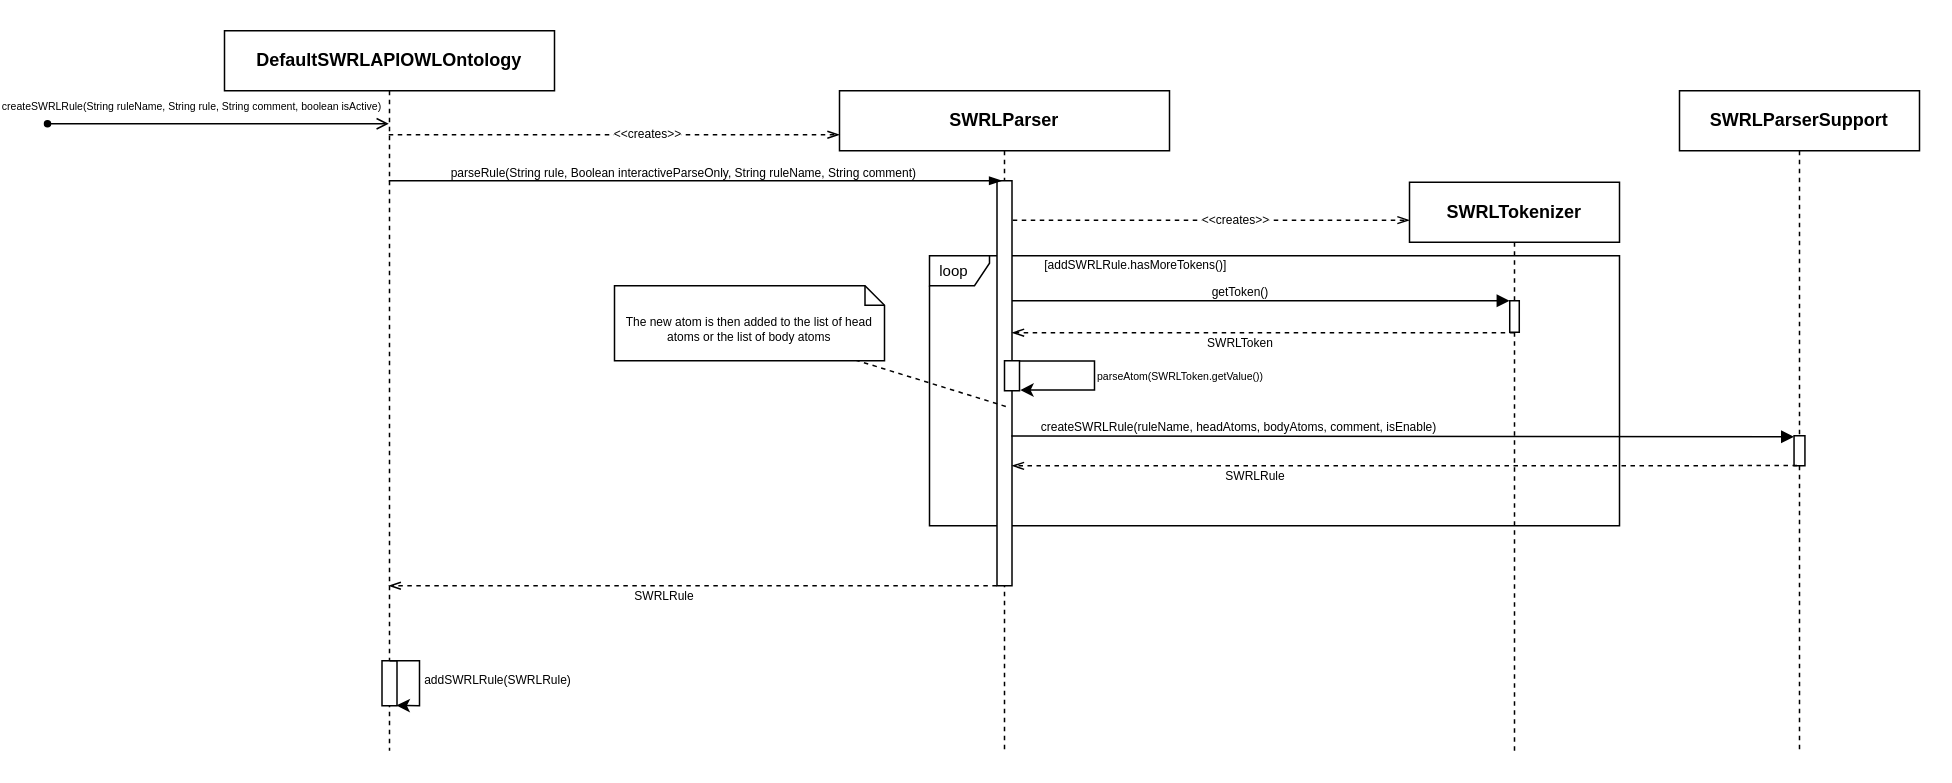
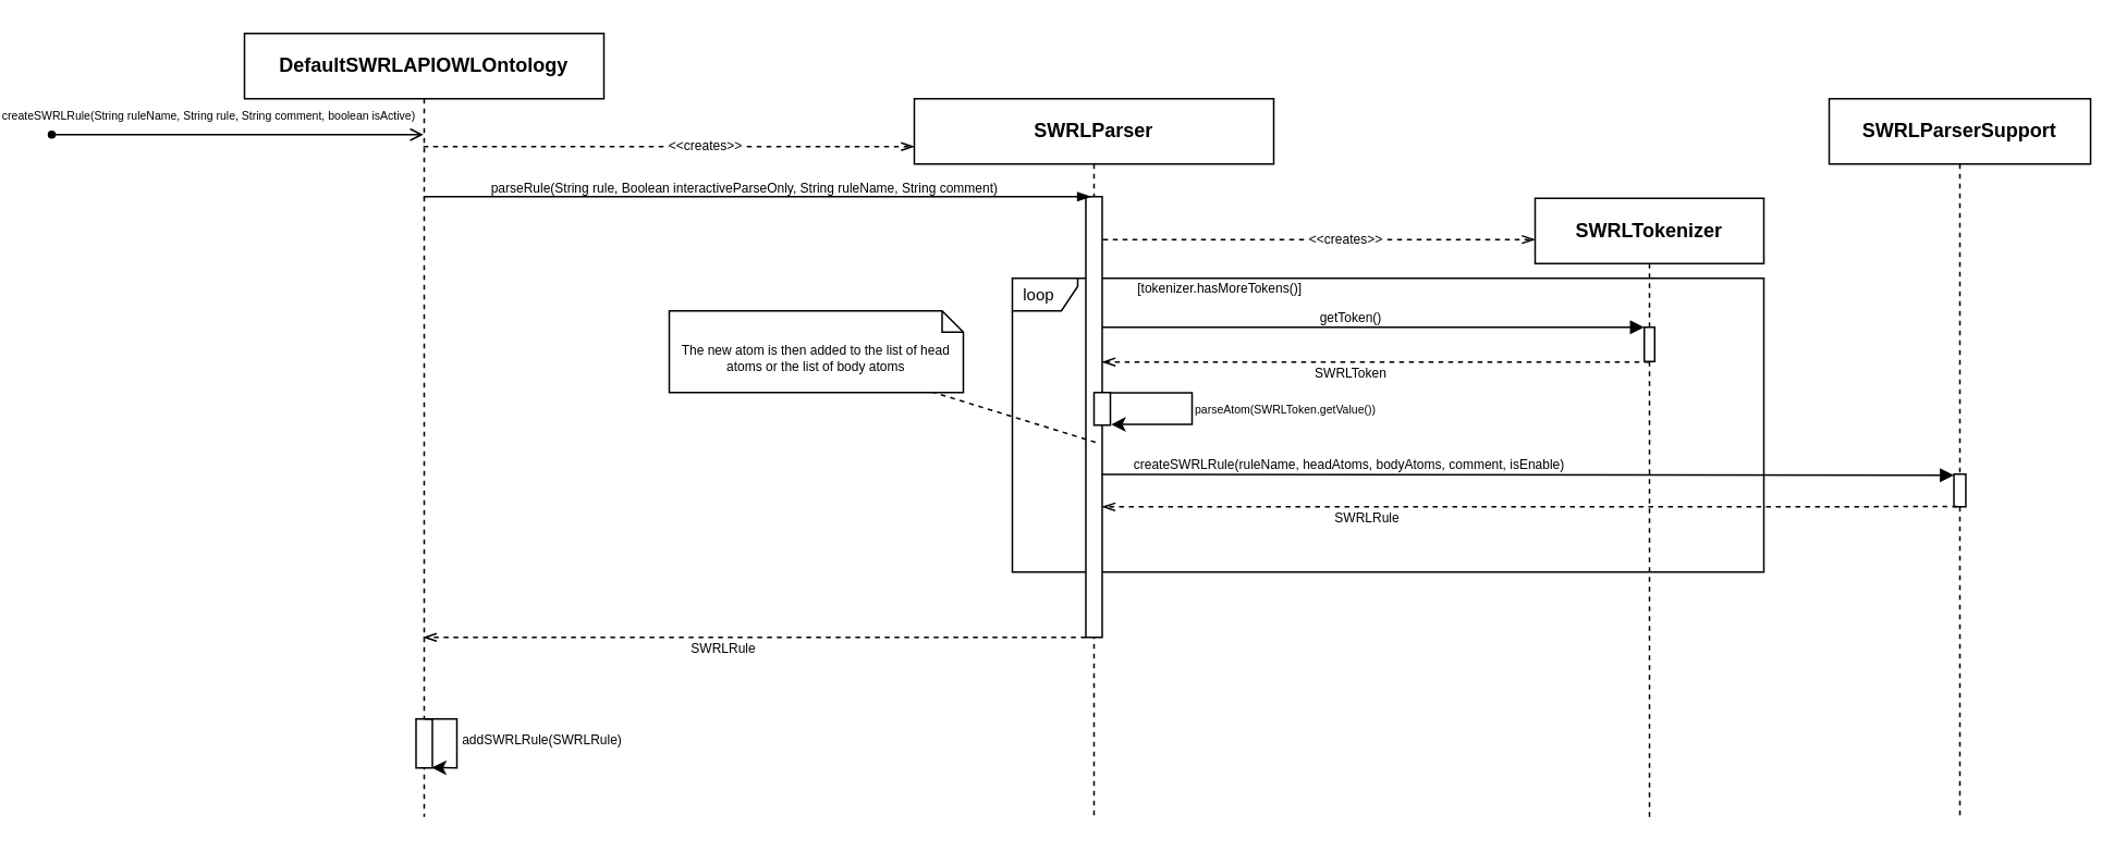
- <mxCell id="29" value="&lt;font style=&quot;font-size: 8px;&quot;&gt;[addSWRLRule.hasMoreTokens()]&lt;/font&gt;" style="text;html=1;align=left;verticalAlign=middle;resizable=0;points=[];autosize=1;strokeColor=none;fillColor=none;fontSize=10;" vertex="1" parent="1"><mxGeometry x="685" y="160" width="120" height="30" as="geometry" /></mxCell>
+ <mxCell id="29" value="&lt;font style=&quot;font-size: 8px;&quot;&gt;[tokenizer.hasMoreTokens()]&lt;/font&gt;" style="text;html=1;align=left;verticalAlign=middle;resizable=0;points=[];autosize=1;strokeColor=none;fillColor=none;fontSize=10;" vertex="1" parent="1"><mxGeometry x="685" y="160" width="120" height="30" as="geometry" /></mxCell>
